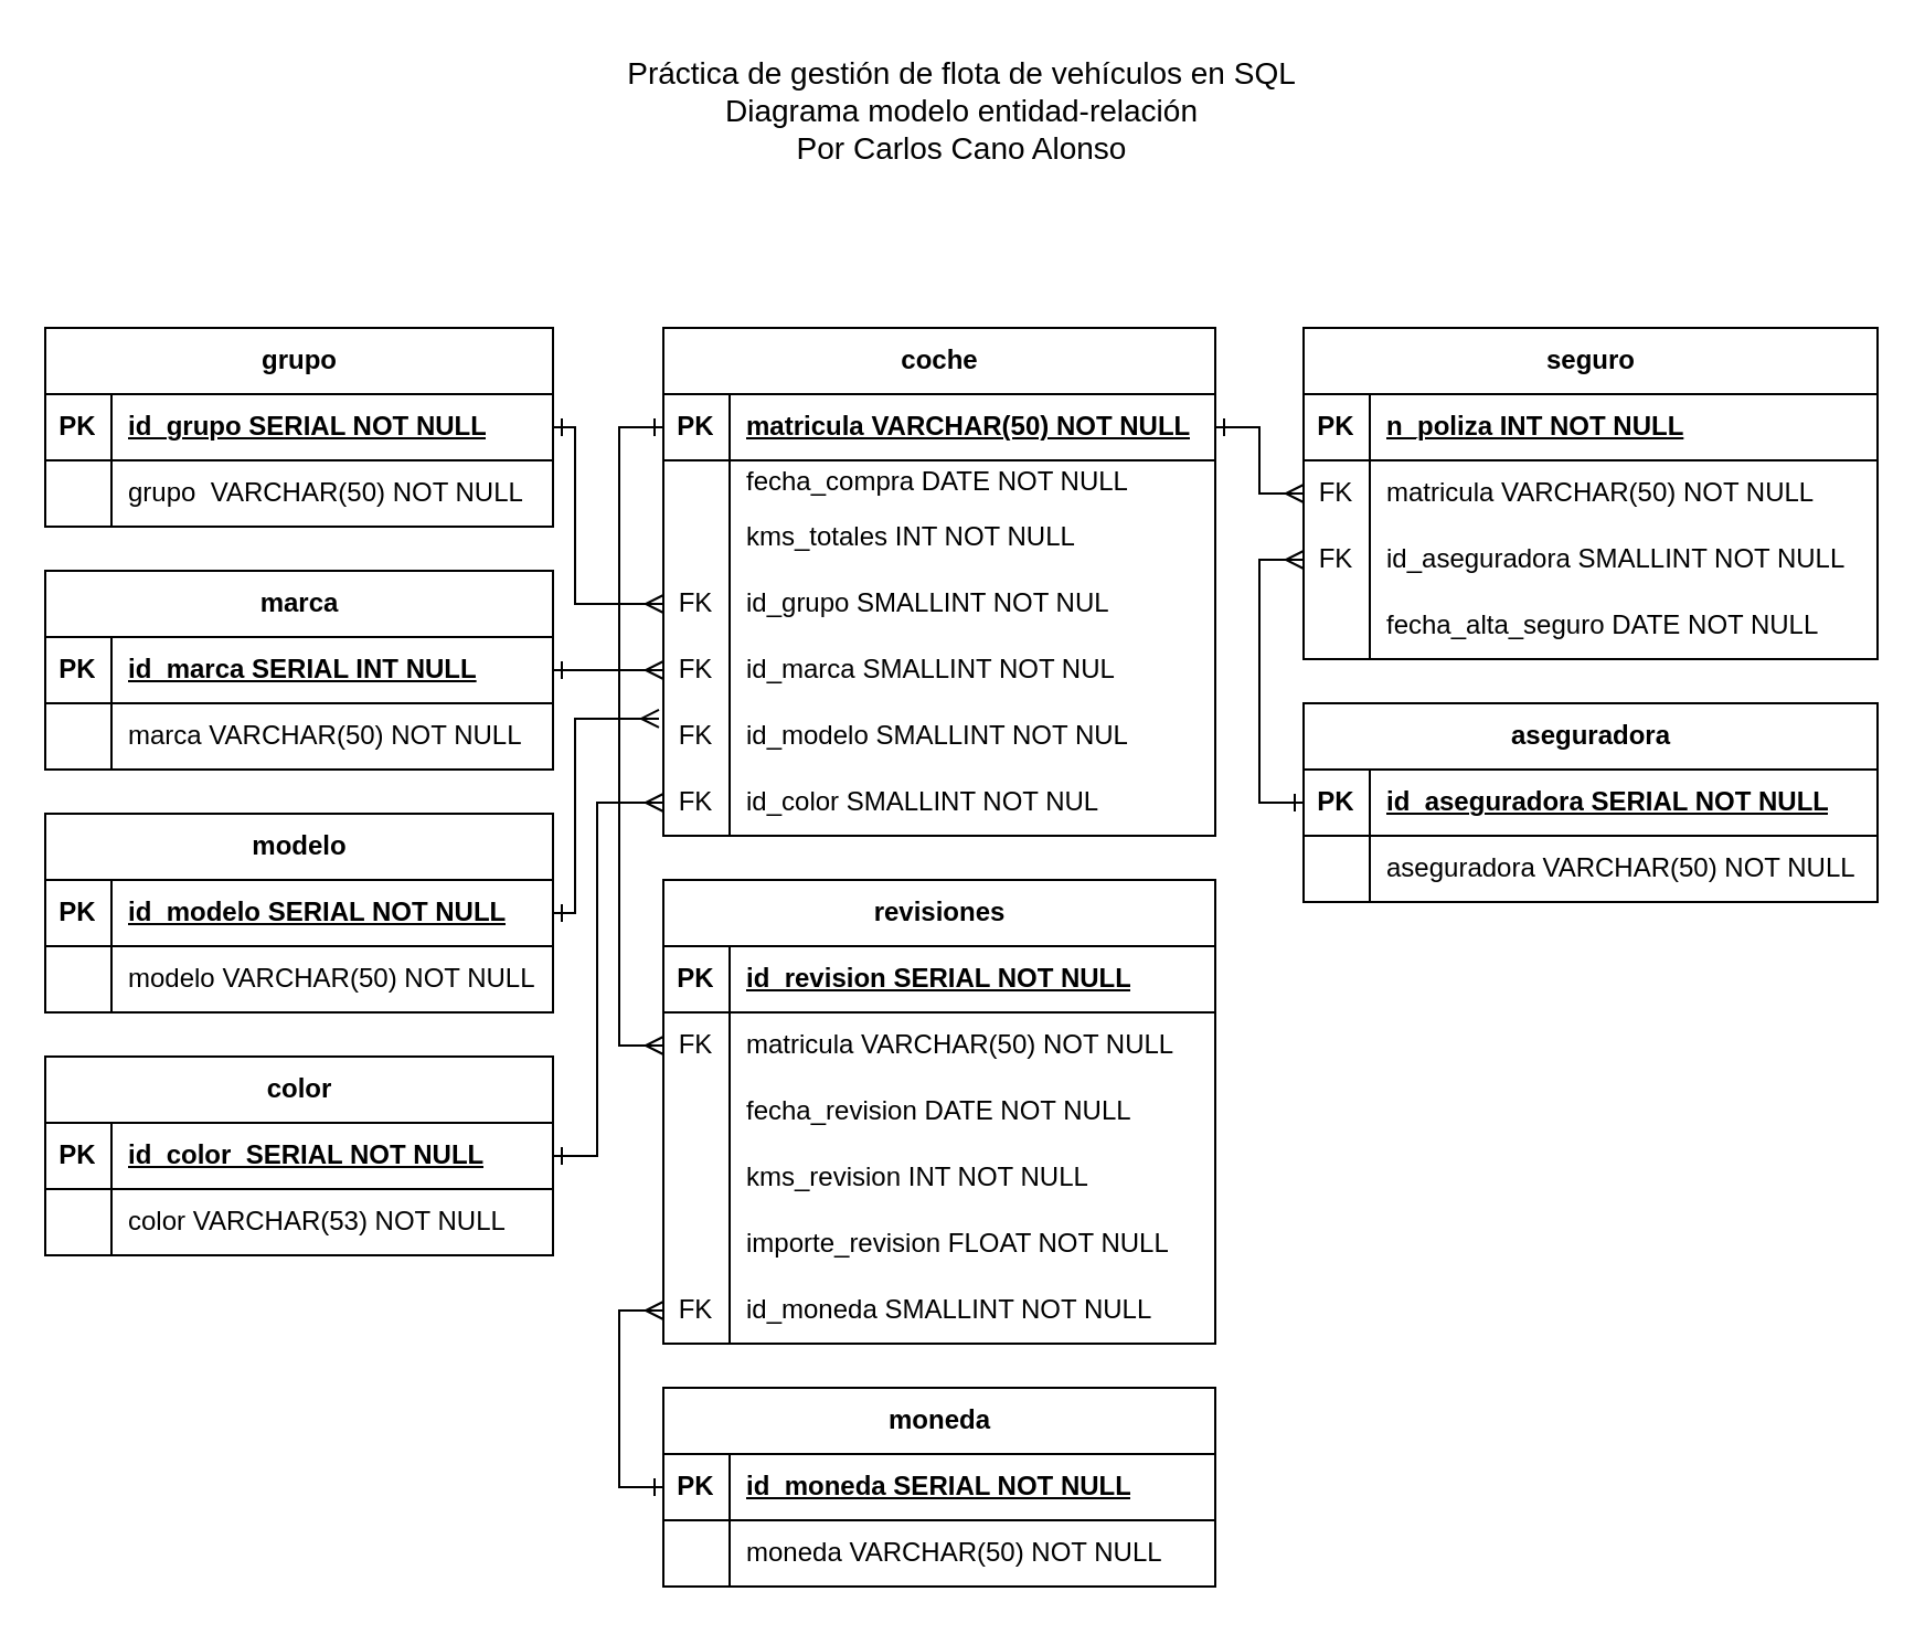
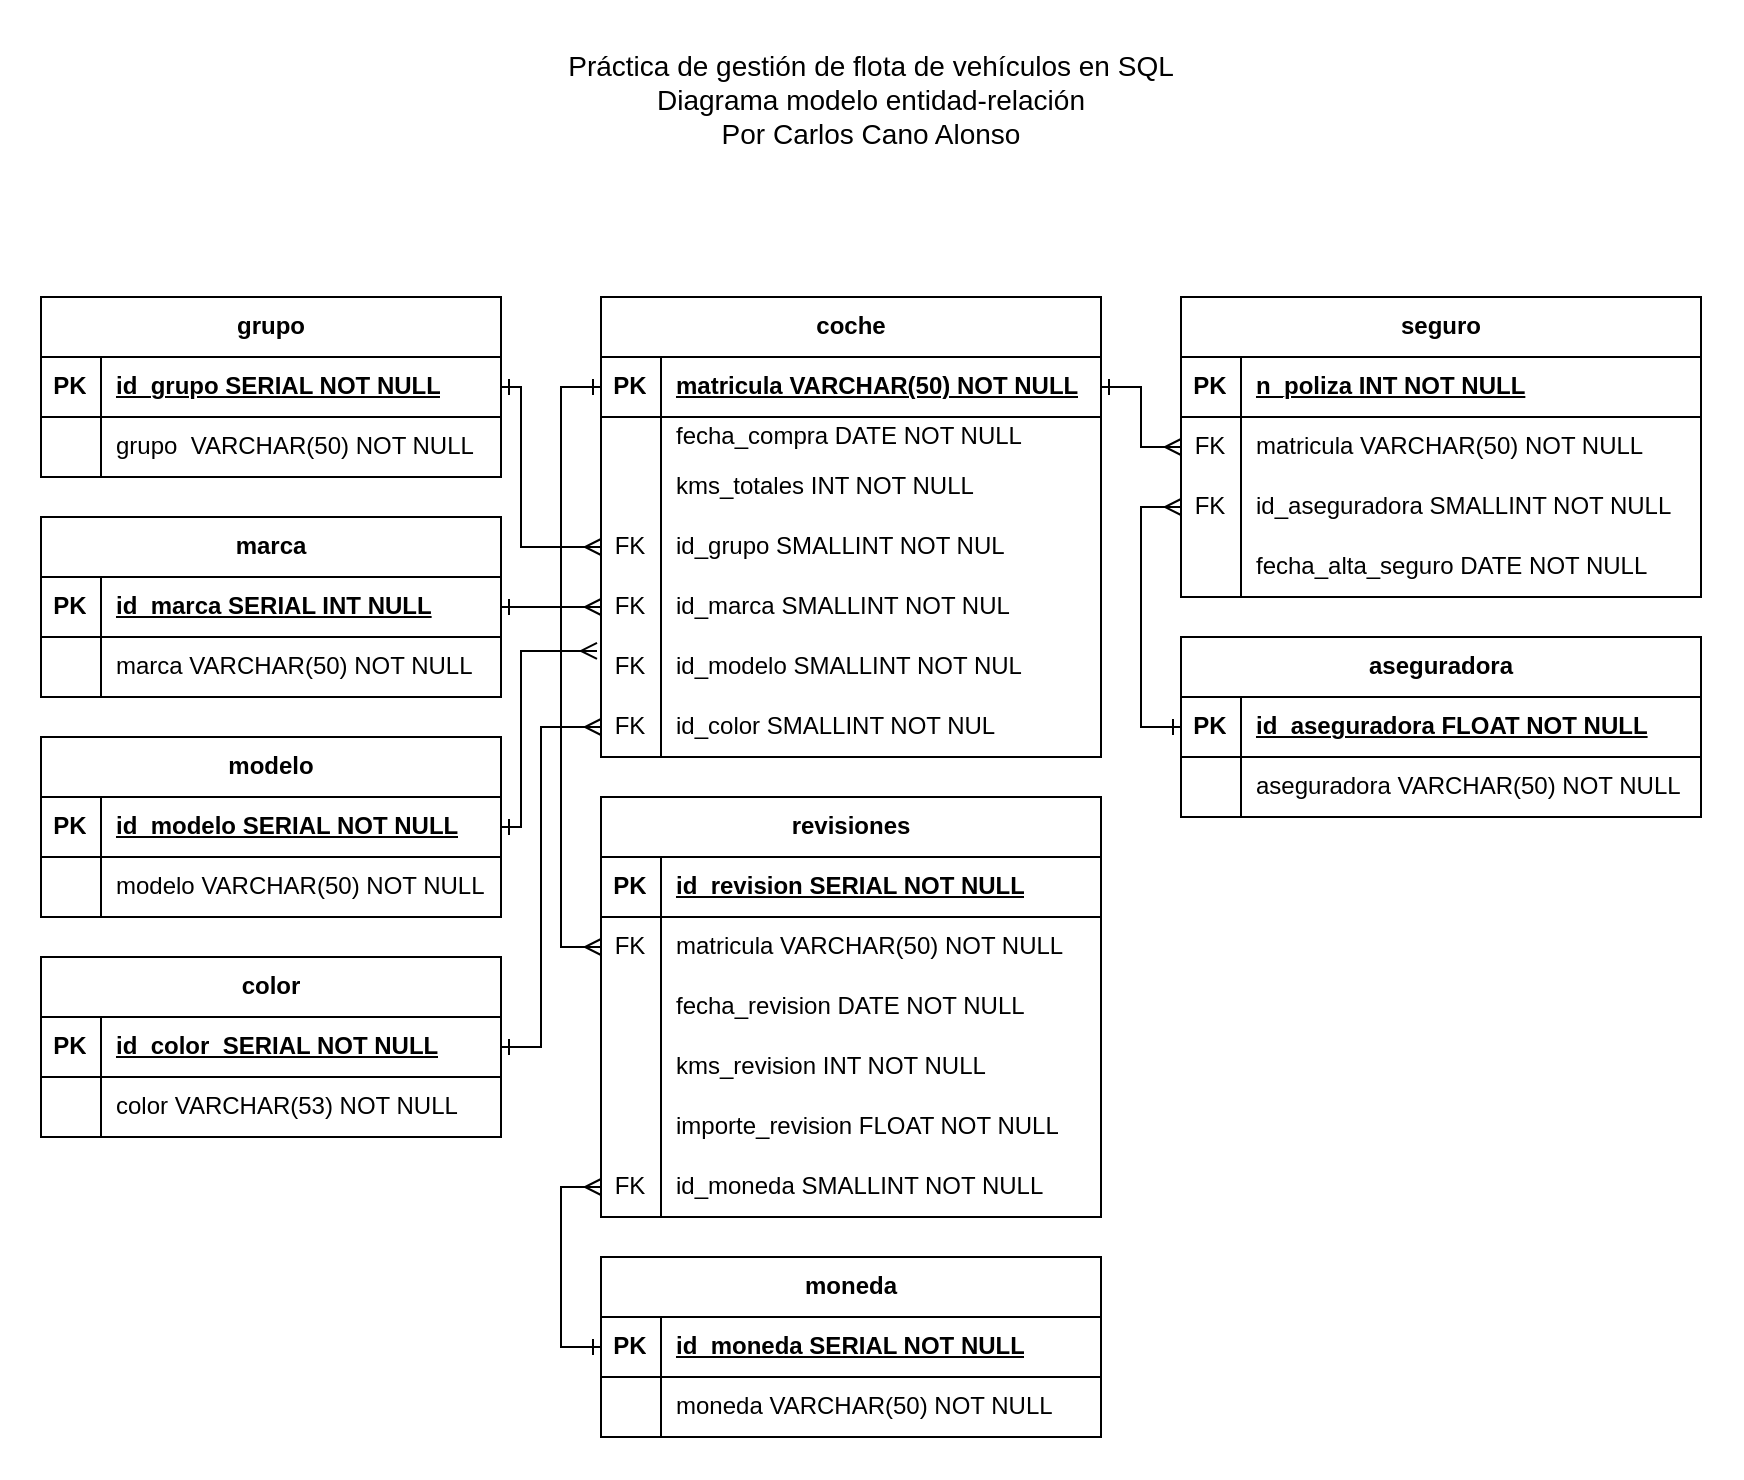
- <mxCell id="40" value="id_aseguradora SERIAL NOT NULL" style="shape=partialRectangle;connectable=0;fillColor=none;top=0;left=0;bottom=0;right=0;align=left;spacingLeft=6;fontStyle=5;overflow=hidden;whiteSpace=wrap;html=1;" parent="38" vertex="1"><mxGeometry x="30" width="230" height="30" as="geometry"><mxRectangle width="230" height="30" as="alternateBounds" /></mxGeometry></mxCell>
+ <mxCell id="40" value="id_aseguradora FLOAT NOT NULL" style="shape=partialRectangle;connectable=0;fillColor=none;top=0;left=0;bottom=0;right=0;align=left;spacingLeft=6;fontStyle=5;overflow=hidden;whiteSpace=wrap;html=1;" parent="38" vertex="1"><mxGeometry x="30" width="230" height="30" as="geometry"><mxRectangle width="230" height="30" as="alternateBounds" /></mxGeometry></mxCell>
